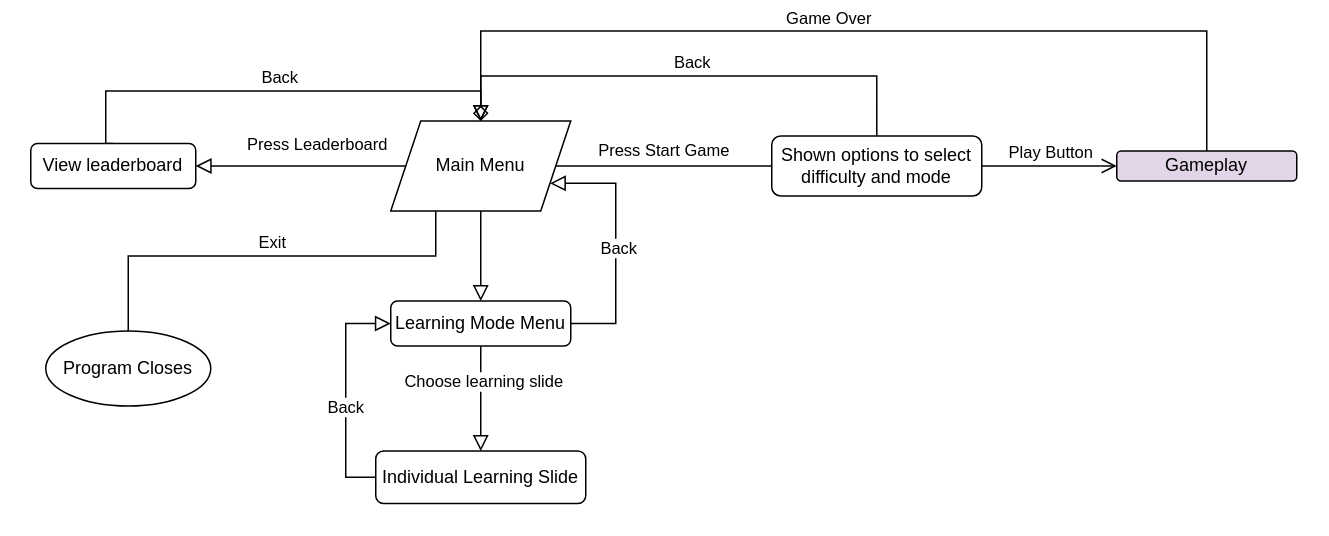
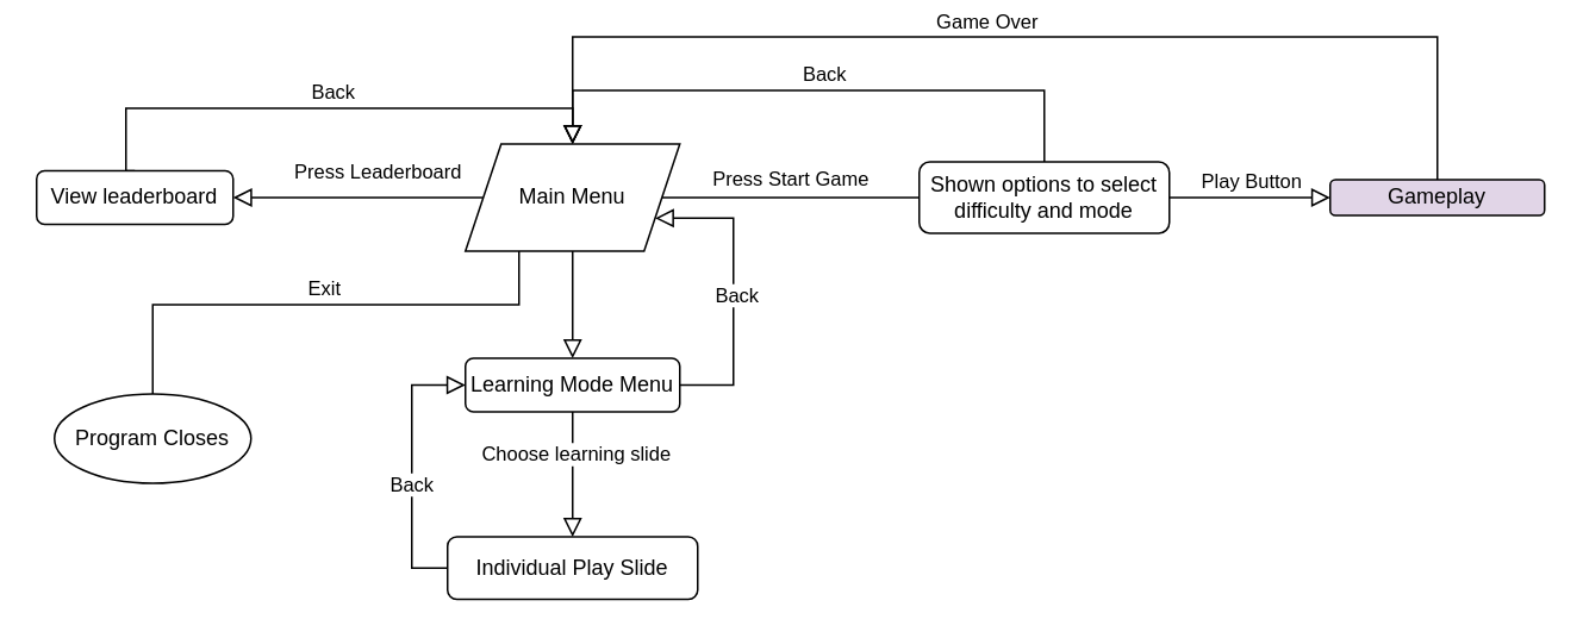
- <mxCell id="8" style="edgeStyle=orthogonalEdgeStyle;rounded=0;orthogonalLoop=1;jettySize=auto;html=1;endArrow=diamond;endFill=0;endSize=8;entryX=0.5;entryY=0;entryDx=0;entryDy=0;" edge="1" parent="1" source="10" target="16"><mxGeometry relative="1" as="geometry"><mxPoint x="330" y="40" as="targetPoint" /><Array as="points"><mxPoint x="804" y="20" /><mxPoint x="320" y="20" /></Array></mxGeometry></mxCell>
+ <mxCell id="8" style="edgeStyle=orthogonalEdgeStyle;rounded=0;orthogonalLoop=1;jettySize=auto;html=1;endArrow=block;endFill=0;endSize=8;entryX=0.5;entryY=0;entryDx=0;entryDy=0;" edge="1" parent="1" source="10" target="16"><mxGeometry relative="1" as="geometry"><mxPoint x="330" y="40" as="targetPoint" /><Array as="points"><mxPoint x="804" y="20" /><mxPoint x="320" y="20" /></Array></mxGeometry></mxCell>
- <mxCell id="3" value="" style="edgeStyle=orthogonalEdgeStyle;rounded=0;orthogonalLoop=1;jettySize=auto;html=1;endArrow=open;endFill=0;endSize=8;" edge="1" parent="1" source="7" target="10"><mxGeometry relative="1" as="geometry" /></mxCell>
+ <mxCell id="3" value="" style="edgeStyle=orthogonalEdgeStyle;rounded=0;orthogonalLoop=1;jettySize=auto;html=1;endArrow=block;endFill=0;endSize=8;" edge="1" parent="1" source="7" target="10"><mxGeometry relative="1" as="geometry" /></mxCell>
- <mxCell id="27" value="Individual Learning Slide" style="rounded=1;whiteSpace=wrap;html=1;" vertex="1" parent="1"><mxGeometry x="250" y="300" width="140" height="35" as="geometry" /></mxCell>
+ <mxCell id="27" value="Individual Play Slide" style="rounded=1;whiteSpace=wrap;html=1;" vertex="1" parent="1"><mxGeometry x="250" y="300" width="140" height="35" as="geometry" /></mxCell>
